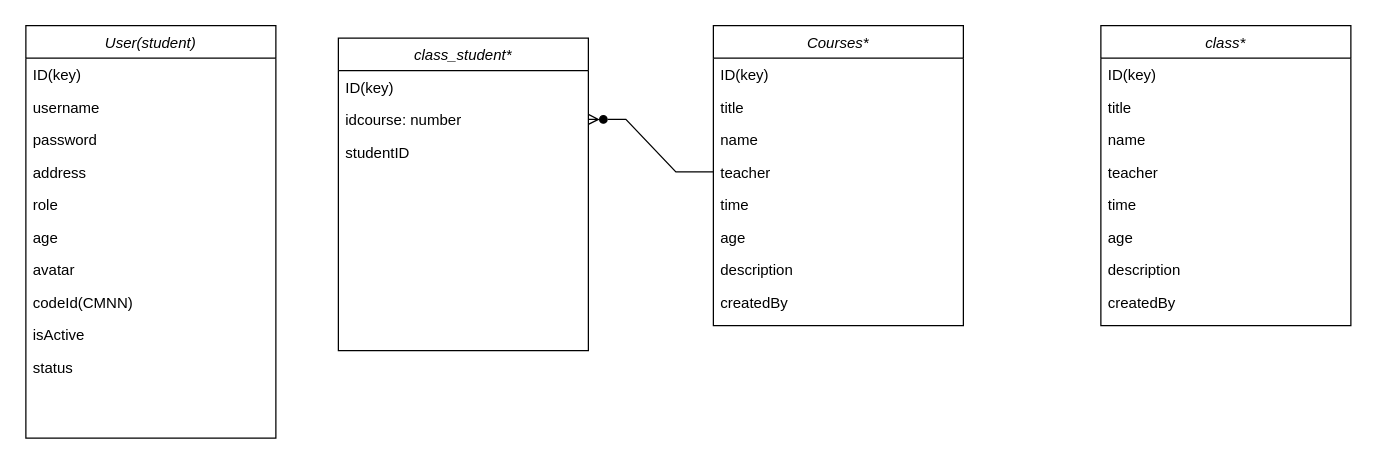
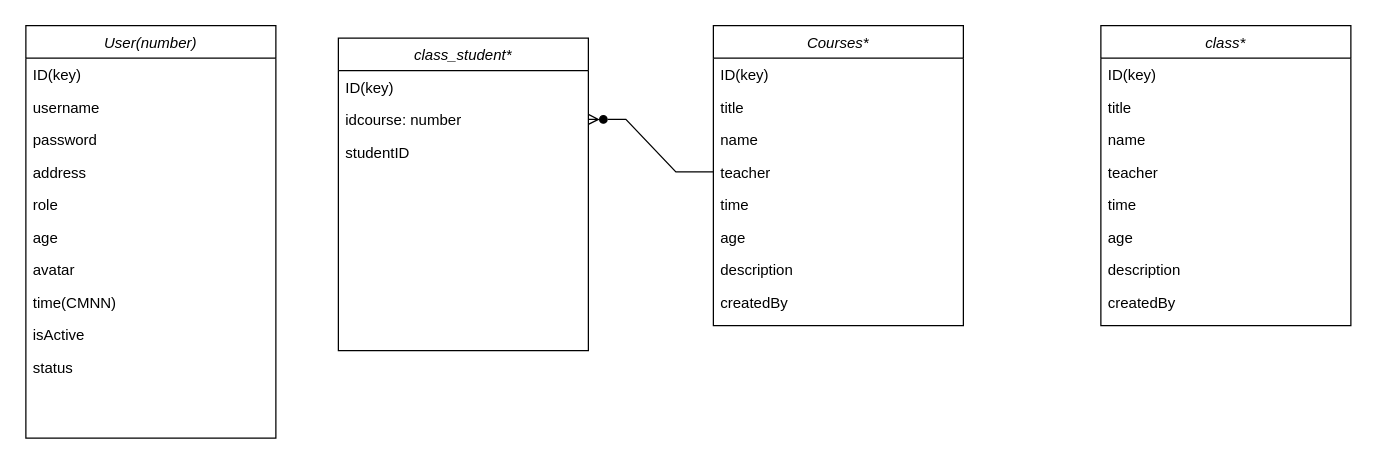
- <mxCell id="2" value="User(student)" style="swimlane;fontStyle=2;align=center;verticalAlign=top;childLayout=stackLayout;horizontal=1;startSize=26;horizontalStack=0;resizeParent=1;resizeLast=0;collapsible=1;marginBottom=0;rounded=0;shadow=0;strokeWidth=1;" parent="1" vertex="1"><mxGeometry x="20" y="20" width="200" height="330" as="geometry"><mxRectangle x="230" y="140" width="160" height="26" as="alternateBounds" /></mxGeometry></mxCell>
+ <mxCell id="2" value="User(number)" style="swimlane;fontStyle=2;align=center;verticalAlign=top;childLayout=stackLayout;horizontal=1;startSize=26;horizontalStack=0;resizeParent=1;resizeLast=0;collapsible=1;marginBottom=0;rounded=0;shadow=0;strokeWidth=1;" parent="1" vertex="1"><mxGeometry x="20" y="20" width="200" height="330" as="geometry"><mxRectangle x="230" y="140" width="160" height="26" as="alternateBounds" /></mxGeometry></mxCell>
- <mxCell id="10" value="codeId(CMNN)" style="text;align=left;verticalAlign=top;spacingLeft=4;spacingRight=4;overflow=hidden;rotatable=0;points=[[0,0.5],[1,0.5]];portConstraint=eastwest;" vertex="1" parent="2"><mxGeometry y="208" width="200" height="26" as="geometry" /></mxCell>
+ <mxCell id="10" value="time(CMNN)" style="text;align=left;verticalAlign=top;spacingLeft=4;spacingRight=4;overflow=hidden;rotatable=0;points=[[0,0.5],[1,0.5]];portConstraint=eastwest;" vertex="1" parent="2"><mxGeometry y="208" width="200" height="26" as="geometry" /></mxCell>
